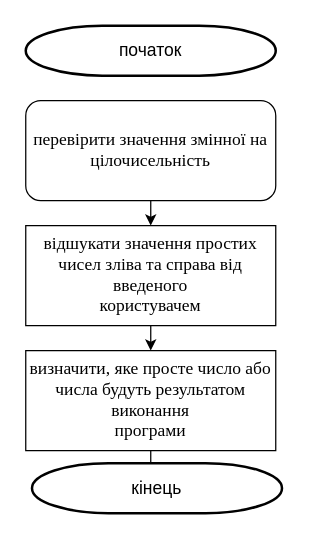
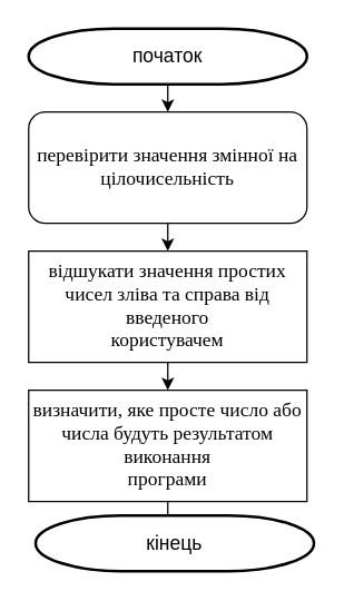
+ <mxCell id="2" style="edgeStyle=orthogonalEdgeStyle;rounded=0;orthogonalLoop=1;jettySize=auto;html=1;exitX=0.5;exitY=1;exitDx=0;exitDy=0;exitPerimeter=0;entryX=0.5;entryY=0;entryDx=0;entryDy=0;" edge="1" parent="1" source="3" target="5"><mxGeometry relative="1" as="geometry" /></mxCell>
